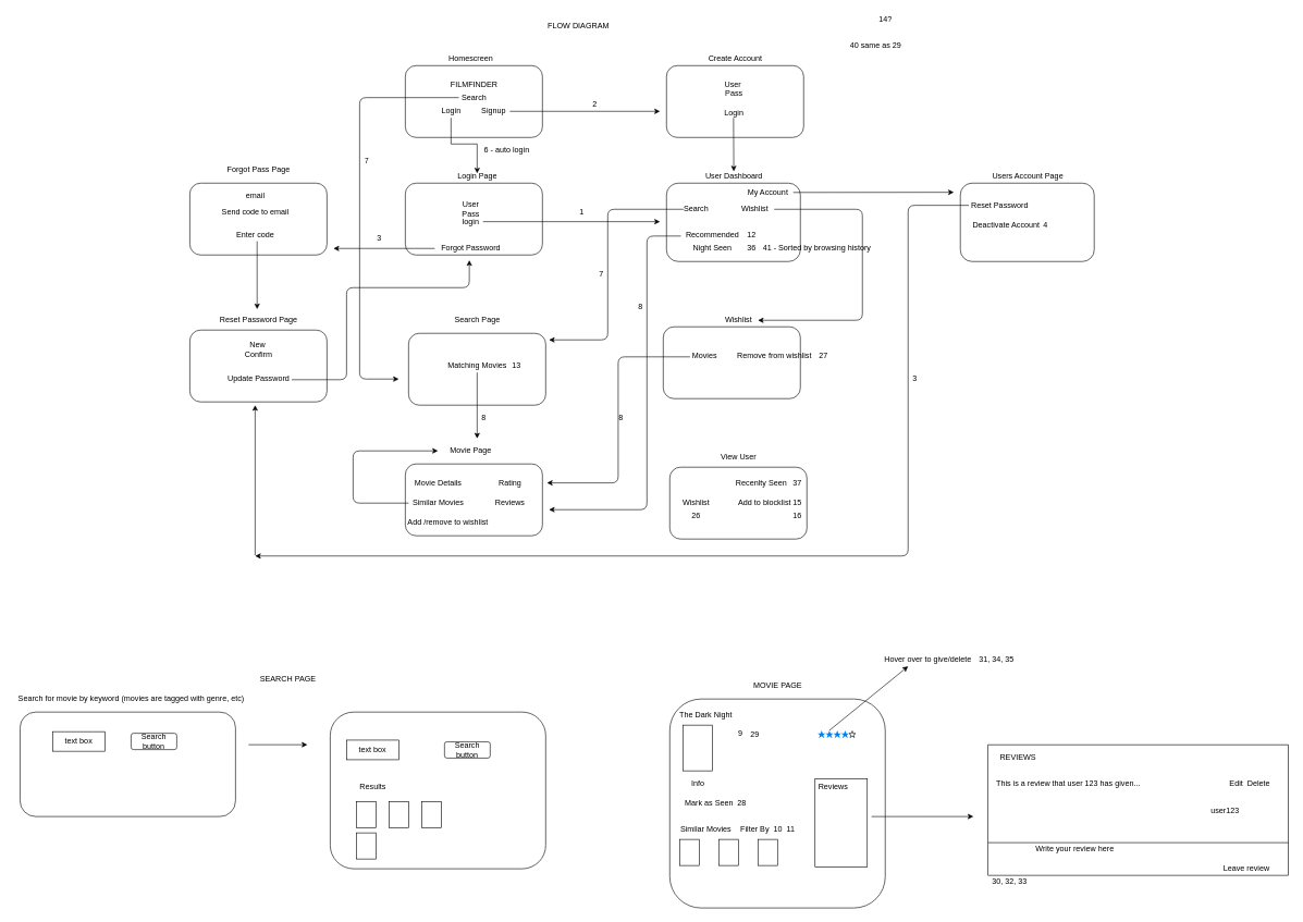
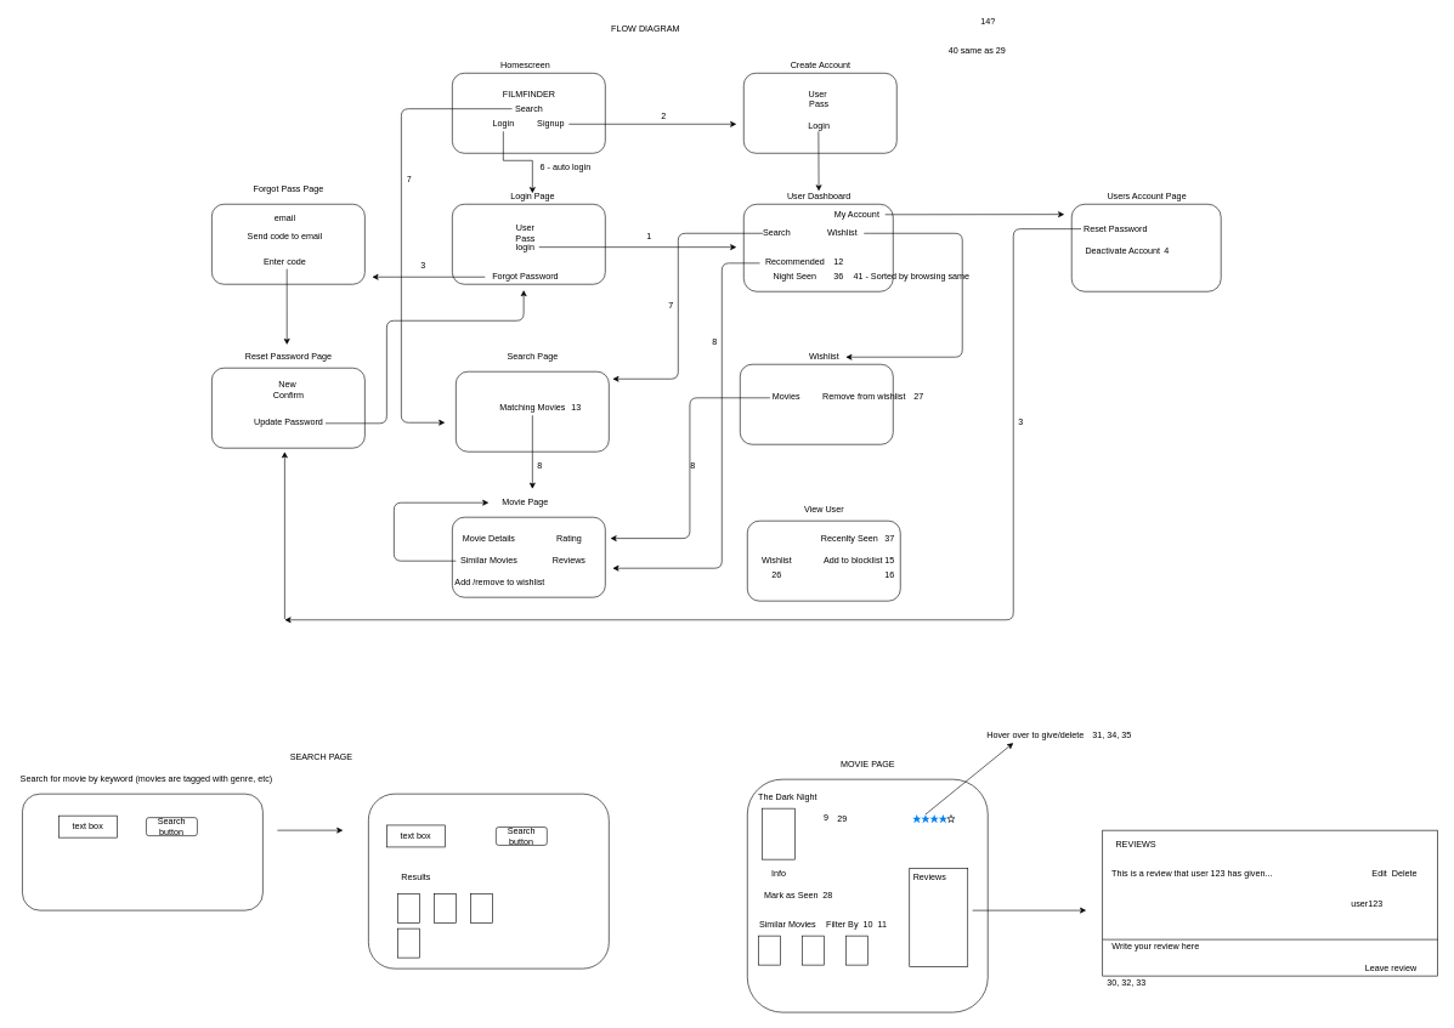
- <mxCell id="132" value="41 - Sorted by browsing history" style="text;html=1;align=center;verticalAlign=middle;resizable=0;points=[];autosize=1;" vertex="1" parent="1"><mxGeometry x="1160" y="370" width="180" height="20" as="geometry" /></mxCell>
+ <mxCell id="132" value="41 - Sorted by browsing same" style="text;html=1;align=center;verticalAlign=middle;resizable=0;points=[];autosize=1;" vertex="1" parent="1"><mxGeometry x="1160" y="370" width="180" height="20" as="geometry" /></mxCell>
- <mxCell id="138" value="Write your review here" style="text;html=1;align=center;verticalAlign=middle;resizable=0;points=[];autosize=1;" vertex="1" parent="1"><mxGeometry x="1575" y="1290" width="140" height="20" as="geometry" /></mxCell>
+ <mxCell id="138" value="Write your review here" style="text;html=1;align=center;verticalAlign=middle;resizable=0;points=[];autosize=1;" vertex="1" parent="1"><mxGeometry x="1515" y="1290" width="140" height="20" as="geometry" /></mxCell>
